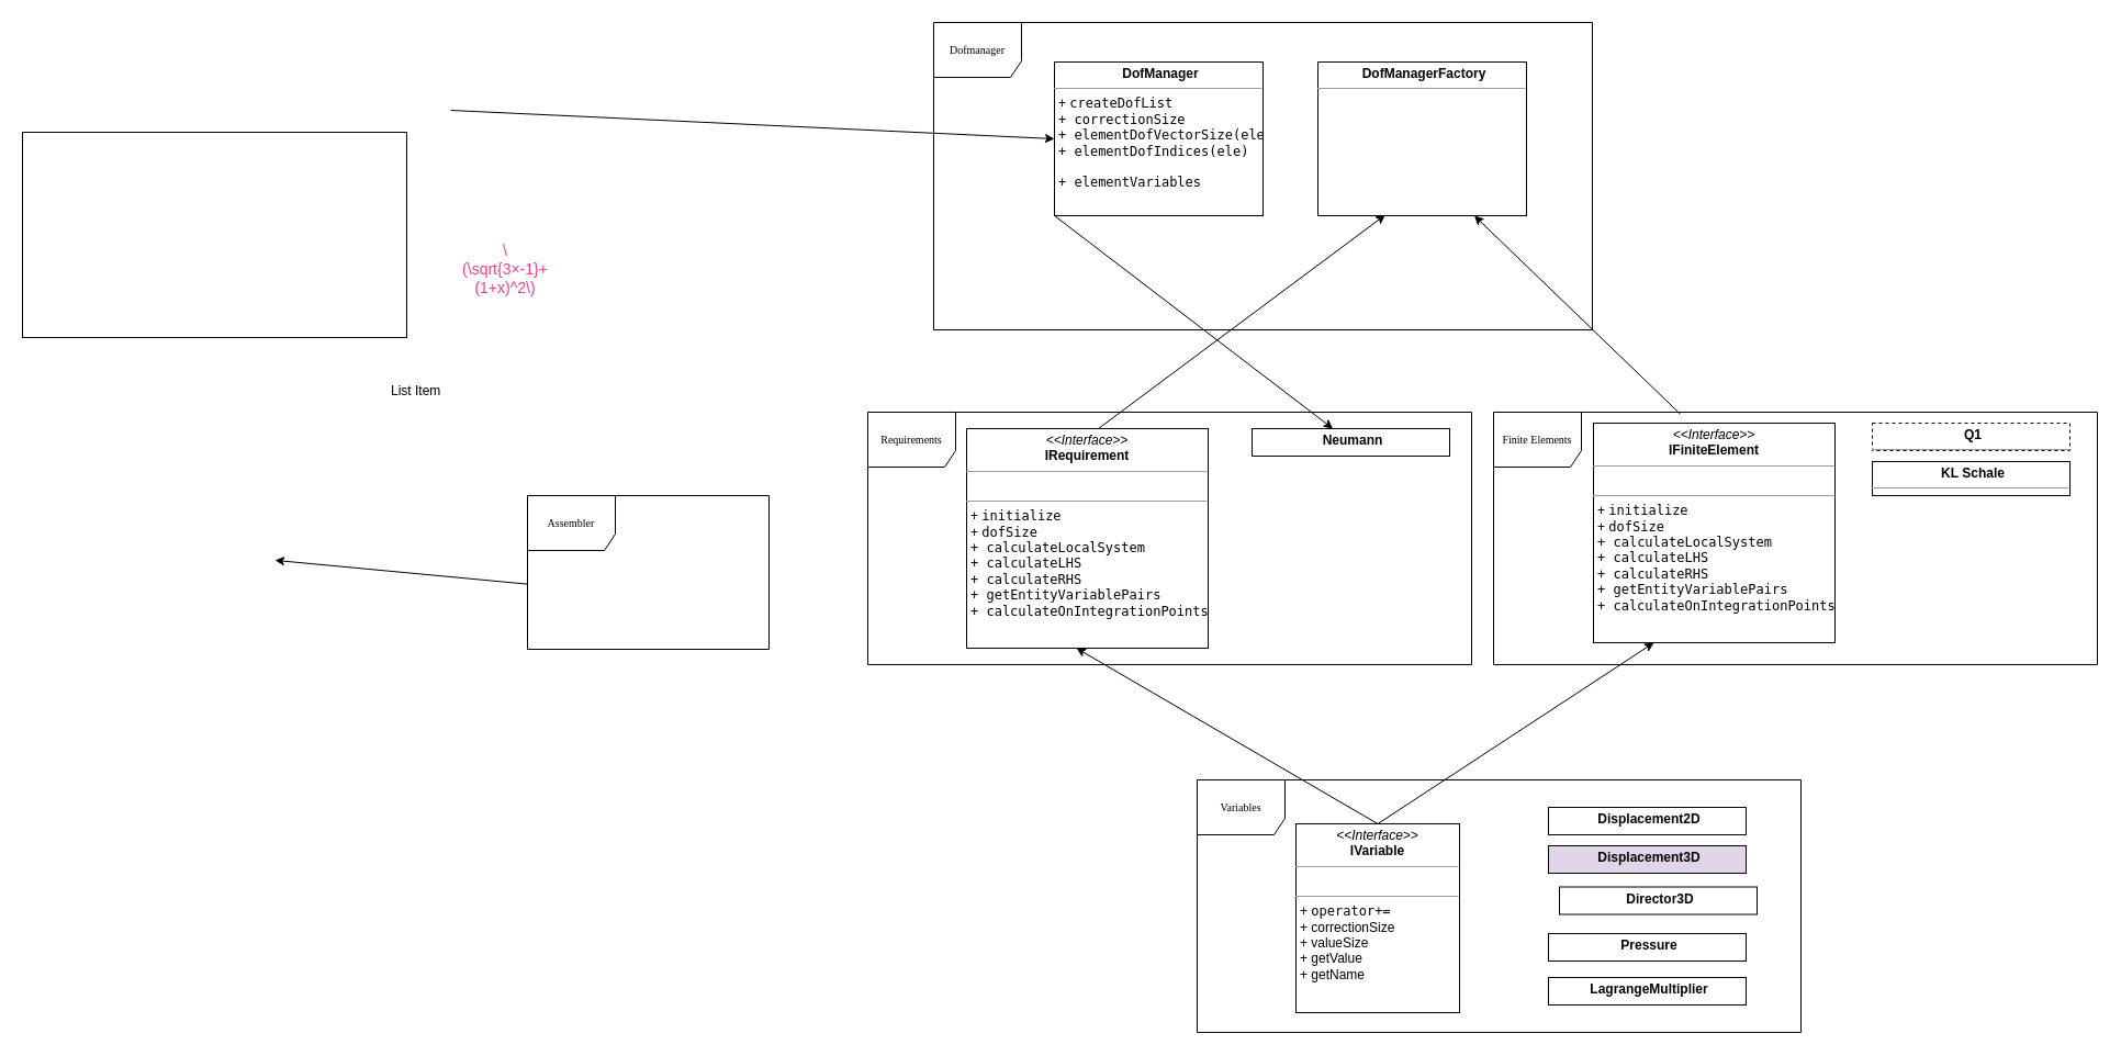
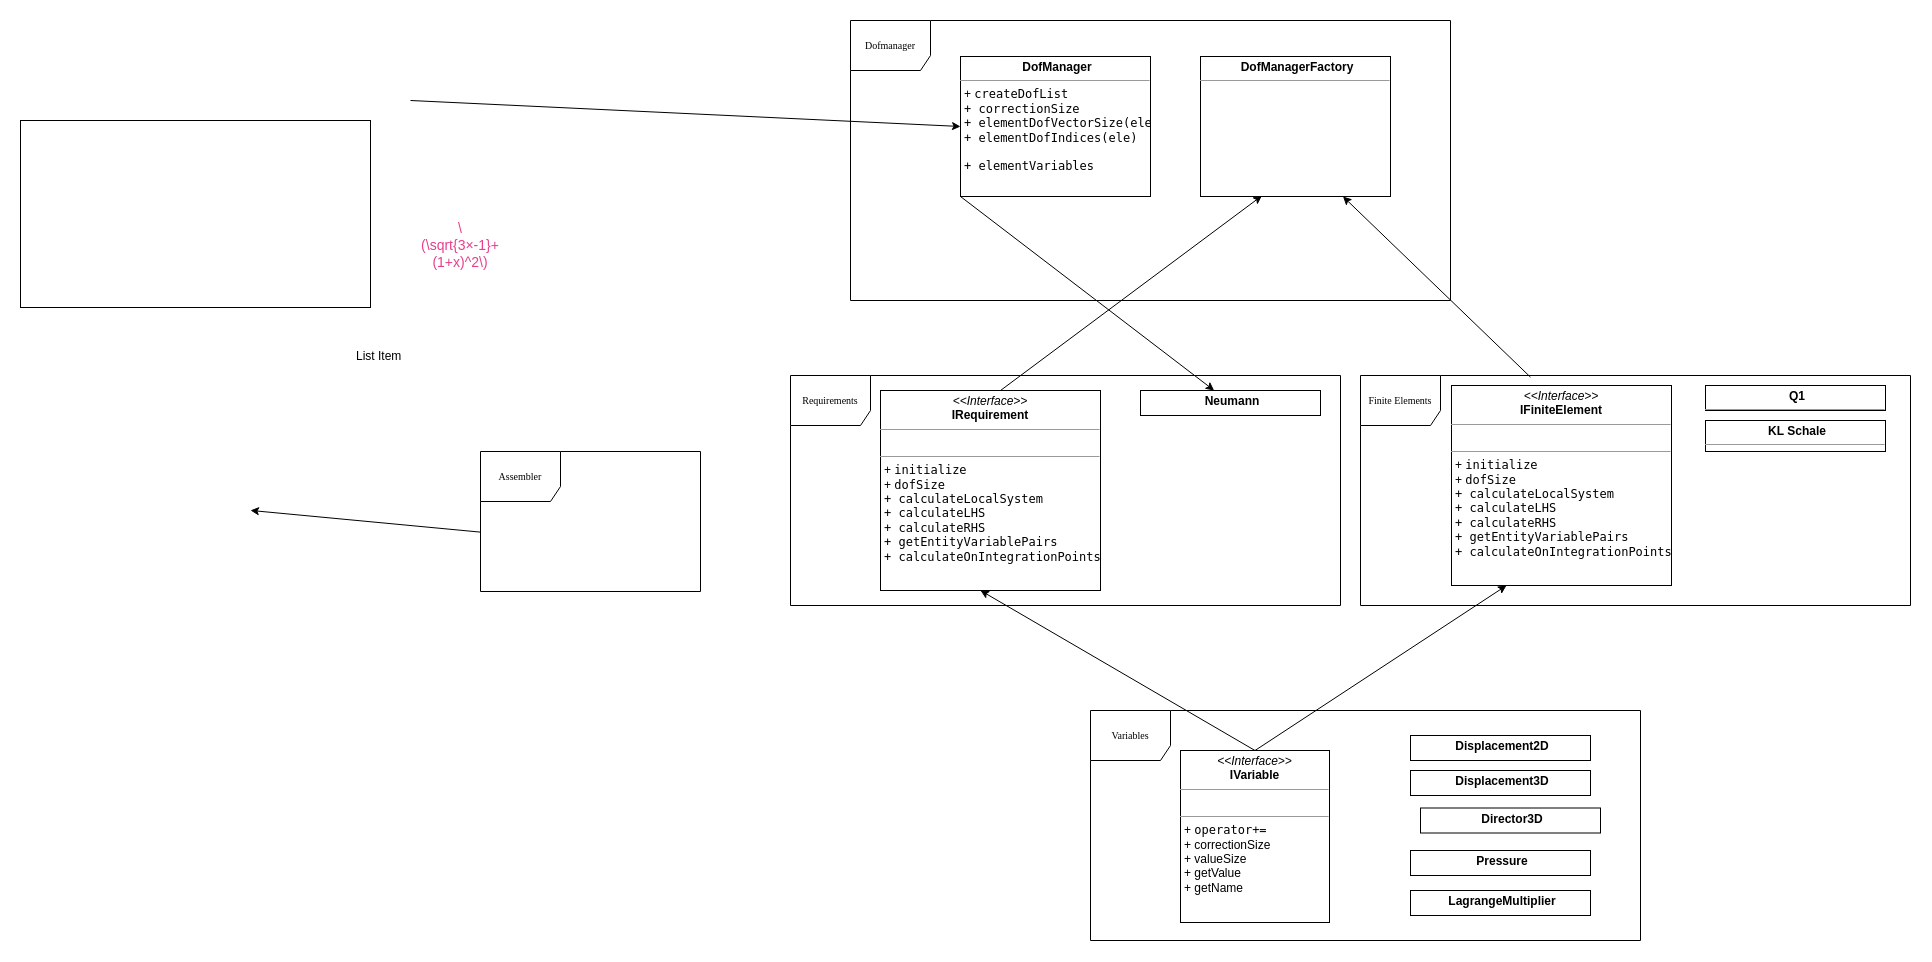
- <mxCell id="6" value="&lt;p style=&quot;margin: 0px ; margin-top: 4px ; text-align: center&quot;&gt;&lt;/p&gt;&lt;p style=&quot;text-align: center ; margin: 0px 0px 0px 4px&quot;&gt;&lt;b&gt;Q1&lt;/b&gt;&lt;/p&gt;&lt;hr size=&quot;1&quot;&gt;&lt;p style=&quot;margin: 0px ; margin-left: 4px&quot;&gt;&lt;br&gt;&lt;/p&gt;" style="verticalAlign=top;align=left;overflow=fill;fontSize=12;fontFamily=Helvetica;html=1;rounded=0;shadow=0;comic=0;labelBackgroundColor=none;strokeWidth=1;dashed=1;" parent="1" vertex="1"><mxGeometry x="1705" y="385" width="180" height="25" as="geometry" /></mxCell>
+ <mxCell id="6" value="&lt;p style=&quot;margin: 0px ; margin-top: 4px ; text-align: center&quot;&gt;&lt;/p&gt;&lt;p style=&quot;text-align: center ; margin: 0px 0px 0px 4px&quot;&gt;&lt;b&gt;Q1&lt;/b&gt;&lt;/p&gt;&lt;hr size=&quot;1&quot;&gt;&lt;p style=&quot;margin: 0px ; margin-left: 4px&quot;&gt;&lt;br&gt;&lt;/p&gt;" style="verticalAlign=top;align=left;overflow=fill;fontSize=12;fontFamily=Helvetica;html=1;rounded=0;shadow=0;comic=0;labelBackgroundColor=none;strokeWidth=1" parent="1" vertex="1"><mxGeometry x="1705" y="385" width="180" height="25" as="geometry" /></mxCell>
- <mxCell id="23" value="&lt;p style=&quot;margin: 0px ; margin-top: 4px ; text-align: center&quot;&gt;&lt;/p&gt;&lt;p style=&quot;text-align: center ; margin: 0px 0px 0px 4px&quot;&gt;&lt;b&gt;Displacement3D&lt;/b&gt;&lt;/p&gt;" style="verticalAlign=top;align=left;overflow=fill;fontSize=12;fontFamily=Helvetica;html=1;rounded=0;shadow=0;comic=0;labelBackgroundColor=none;strokeWidth=1;fillColor=#e1d5e7;" parent="1" vertex="1"><mxGeometry x="1410" y="770" width="180" height="25" as="geometry" /></mxCell>
+ <mxCell id="23" value="&lt;p style=&quot;margin: 0px ; margin-top: 4px ; text-align: center&quot;&gt;&lt;/p&gt;&lt;p style=&quot;text-align: center ; margin: 0px 0px 0px 4px&quot;&gt;&lt;b&gt;Displacement3D&lt;/b&gt;&lt;/p&gt;" style="verticalAlign=top;align=left;overflow=fill;fontSize=12;fontFamily=Helvetica;html=1;rounded=0;shadow=0;comic=0;labelBackgroundColor=none;strokeWidth=1" parent="1" vertex="1"><mxGeometry x="1410" y="770" width="180" height="25" as="geometry" /></mxCell>
